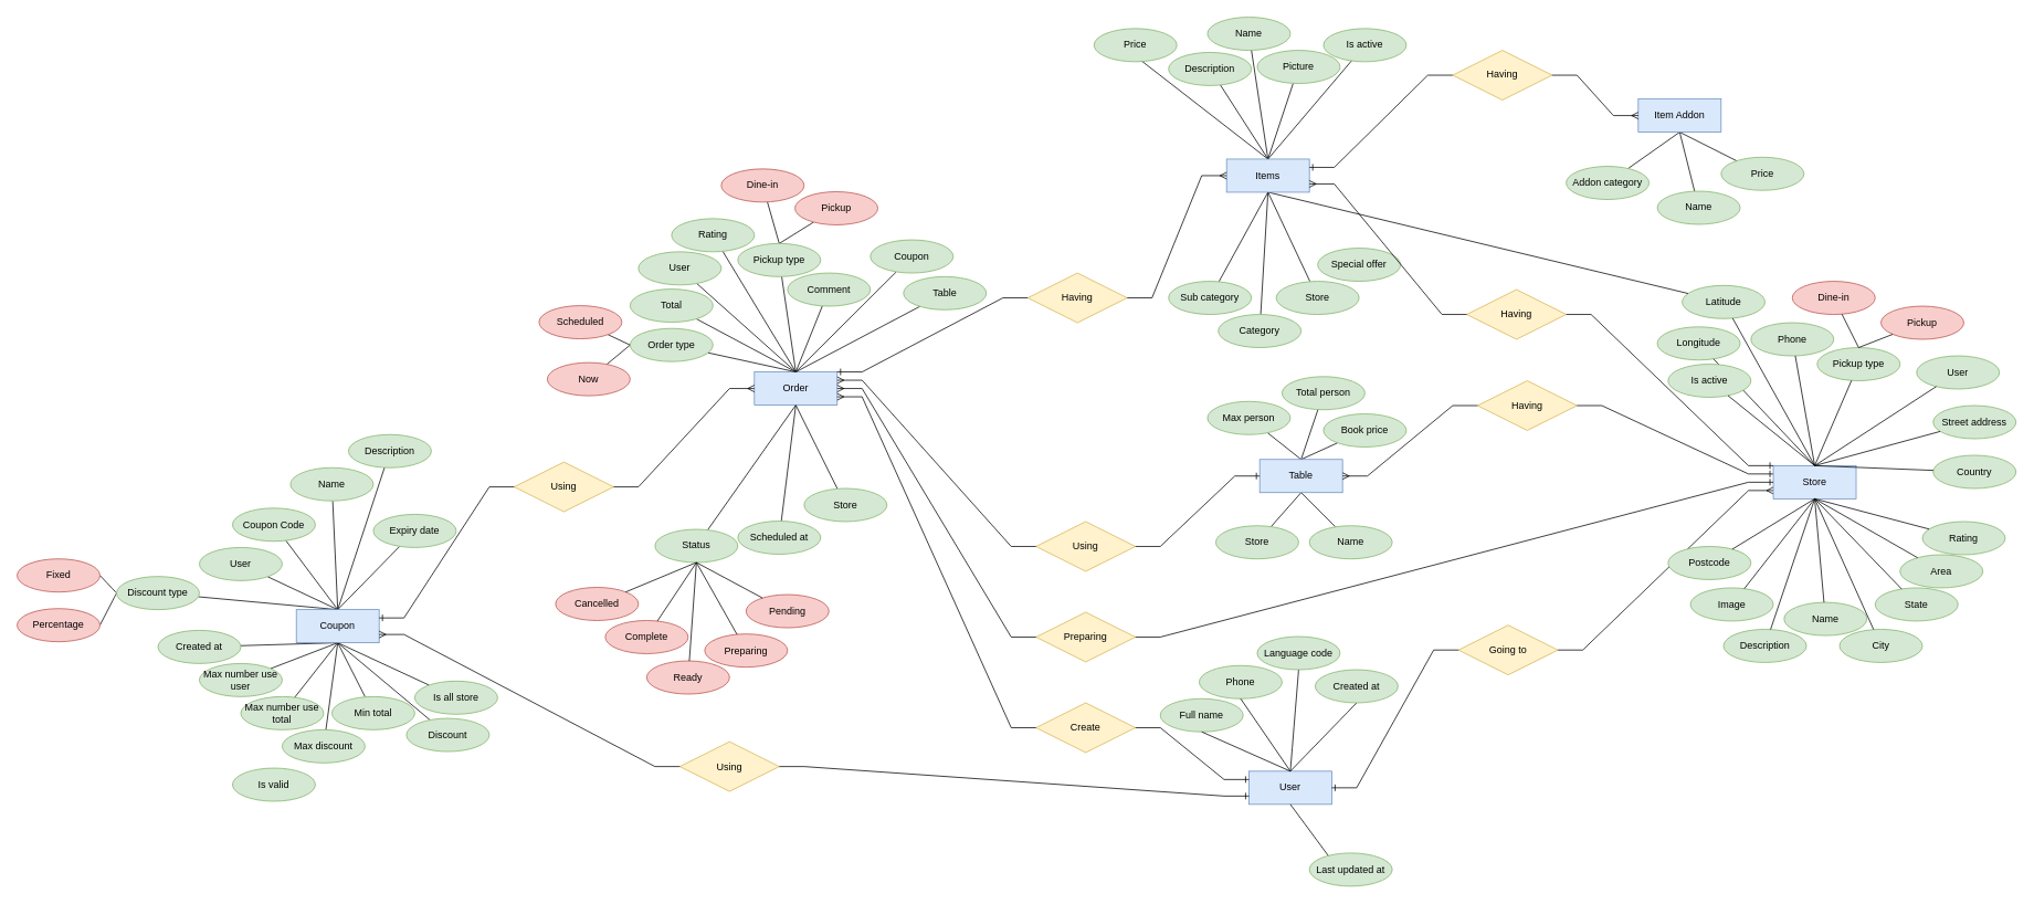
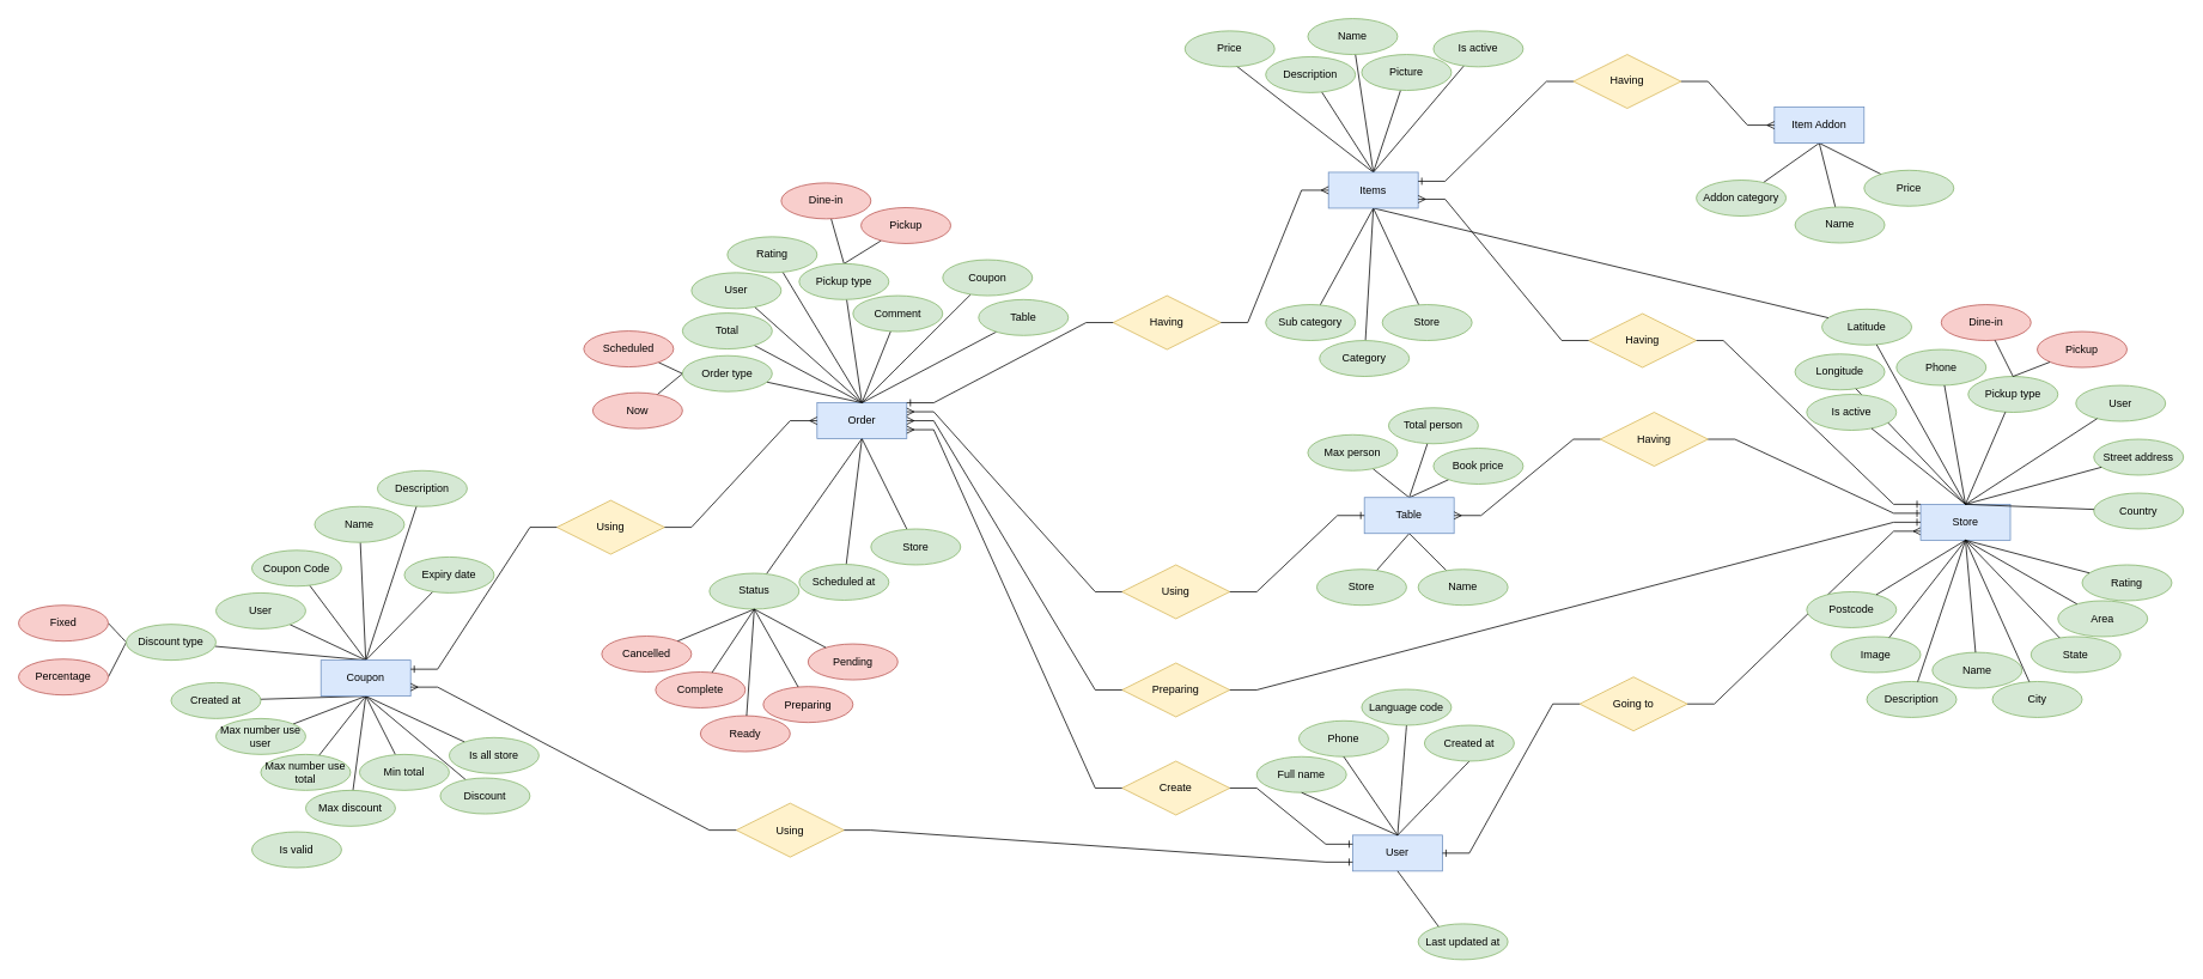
- <mxCell id="169" value="Special offer" style="ellipse;whiteSpace=wrap;html=1;align=center;fillColor=#d5e8d4;strokeColor=#82b366;" vertex="1" parent="1"><mxGeometry x="1590" y="299" width="100" height="40" as="geometry" /></mxCell>
